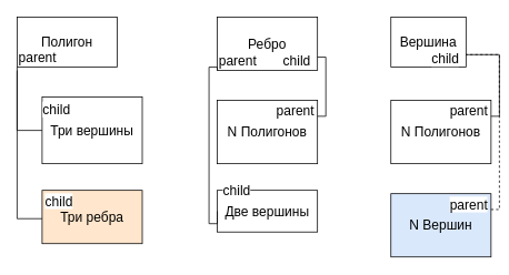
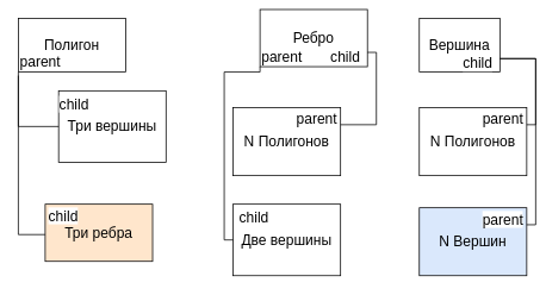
- <mxCell id="10" value="&lt;font style=&quot;font-size: 16px;&quot;&gt;Ребро&lt;/font&gt;" style="rounded=0;whiteSpace=wrap;html=1;" vertex="1" parent="1"><mxGeometry x="260" y="20" width="120" height="64" as="geometry" /></mxCell>
+ <mxCell id="10" value="&lt;font style=&quot;font-size: 16px;&quot;&gt;Ребро&lt;/font&gt;" style="rounded=0;whiteSpace=wrap;html=1;" vertex="1" parent="1"><mxGeometry x="290" y="10" width="120" height="64" as="geometry" /></mxCell>
- <mxCell id="4" value="&lt;font style=&quot;font-size: 16px;&quot;&gt;Три вершины&lt;/font&gt;" style="rounded=0;whiteSpace=wrap;html=1;" vertex="1" parent="1"><mxGeometry x="50" y="116" width="120" height="80" as="geometry" /></mxCell>
+ <mxCell id="4" value="&lt;font style=&quot;font-size: 16px;&quot;&gt;Три вершины&lt;/font&gt;" style="rounded=0;whiteSpace=wrap;html=1;" vertex="1" parent="1"><mxGeometry x="65" y="101" width="120" height="80" as="geometry" /></mxCell>
- <mxCell id="25" value="" style="endArrow=none;html=1;edgeStyle=orthogonalEdgeStyle;rounded=0;fontSize=16;exitX=1;exitY=0.25;exitDx=0;exitDy=0;entryX=1;entryY=0.75;entryDx=0;entryDy=0;dashed=1;" edge="1" parent="1" source="21" target="19"><mxGeometry relative="1" as="geometry"><mxPoint x="604" y="155" as="sourcePoint" /><mxPoint x="604" y="81" as="targetPoint" /></mxGeometry></mxCell>
+ <mxCell id="25" value="" style="endArrow=none;html=1;edgeStyle=orthogonalEdgeStyle;rounded=0;fontSize=16;exitX=1;exitY=0.25;exitDx=0;exitDy=0;entryX=1;entryY=0.75;entryDx=0;entryDy=0;" edge="1" parent="1" source="21" target="19"><mxGeometry relative="1" as="geometry"><mxPoint x="604" y="155" as="sourcePoint" /><mxPoint x="604" y="81" as="targetPoint" /></mxGeometry></mxCell>
- <mxCell id="11" value="Две вершины" style="rounded=0;whiteSpace=wrap;html=1;fontSize=16;" vertex="1" parent="1"><mxGeometry x="260" y="228" width="120" height="50" as="geometry" /></mxCell>
+ <mxCell id="11" value="Две вершины" style="rounded=0;whiteSpace=wrap;html=1;fontSize=16;" vertex="1" parent="1"><mxGeometry x="260" y="228" width="120" height="80" as="geometry" /></mxCell>
